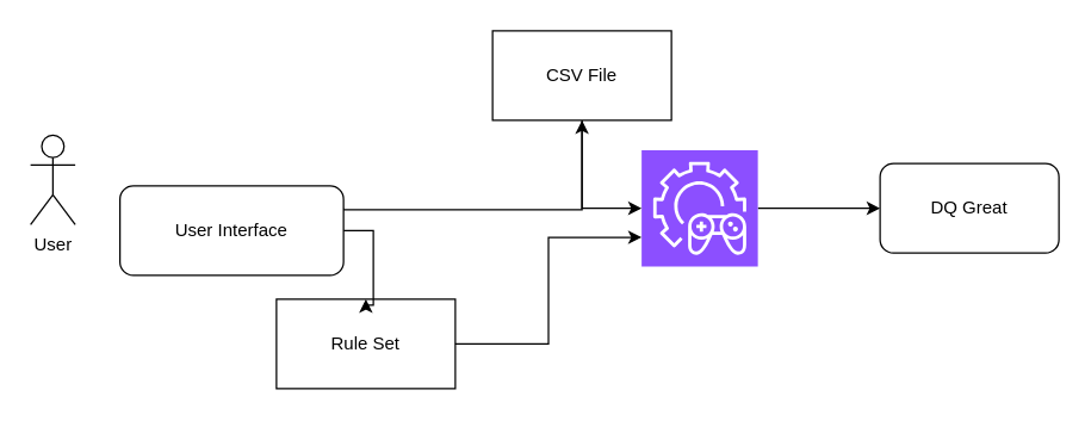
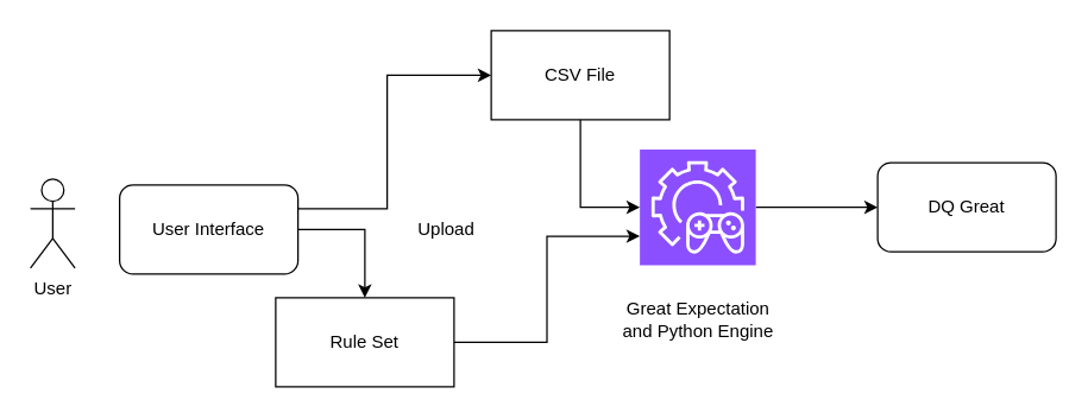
- <mxCell id="9" value="User" style="shape=umlActor;verticalLabelPosition=bottom;verticalAlign=top;html=1;outlineConnect=0;" vertex="1" parent="1"><mxGeometry x="20" y="90" width="30" height="60" as="geometry" /></mxCell>
+ <mxCell id="9" value="User" style="shape=umlActor;verticalLabelPosition=bottom;verticalAlign=top;html=1;outlineConnect=0;" vertex="1" parent="1"><mxGeometry x="20" y="120" width="30" height="60" as="geometry" /></mxCell>
- <mxCell id="14" value="User Interface" style="rounded=1;whiteSpace=wrap;html=1;" vertex="1" parent="1"><mxGeometry x="80" y="124" width="150" height="60" as="geometry" /></mxCell>
+ <mxCell id="14" value="User Interface" style="rounded=1;whiteSpace=wrap;html=1;" vertex="1" parent="1"><mxGeometry x="80" y="124" width="120" height="60" as="geometry" /></mxCell>
+ <mxCell id="10" value="Upload" style="text;html=1;align=center;verticalAlign=middle;whiteSpace=wrap;rounded=0;" vertex="1" parent="1"><mxGeometry x="270" y="139" width="60" height="30" as="geometry" /></mxCell>
+ <mxCell id="12" value="Great Expectation and Python Engine" style="text;html=1;align=center;verticalAlign=middle;whiteSpace=wrap;rounded=0;" vertex="1" parent="1"><mxGeometry x="408.5" y="190" width="121" height="50" as="geometry" /></mxCell>
